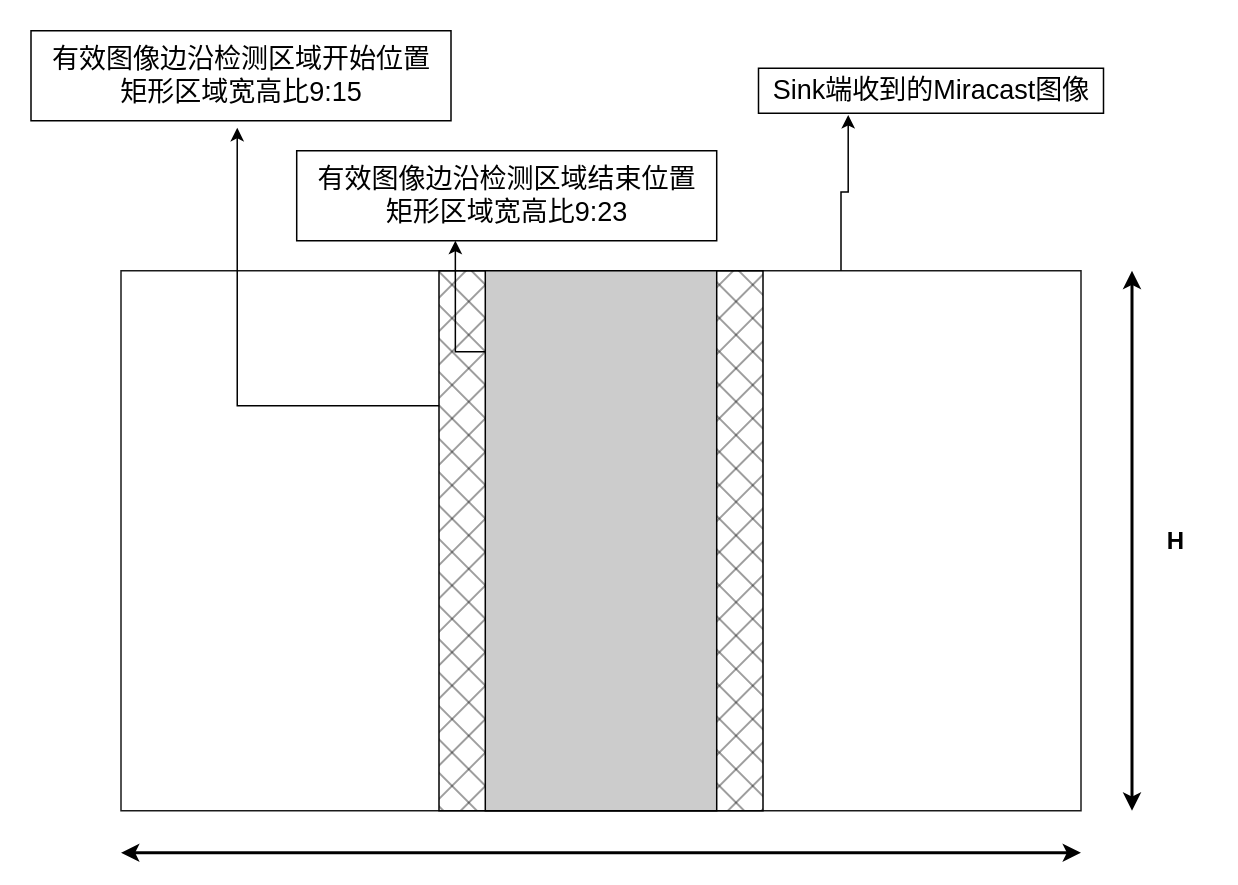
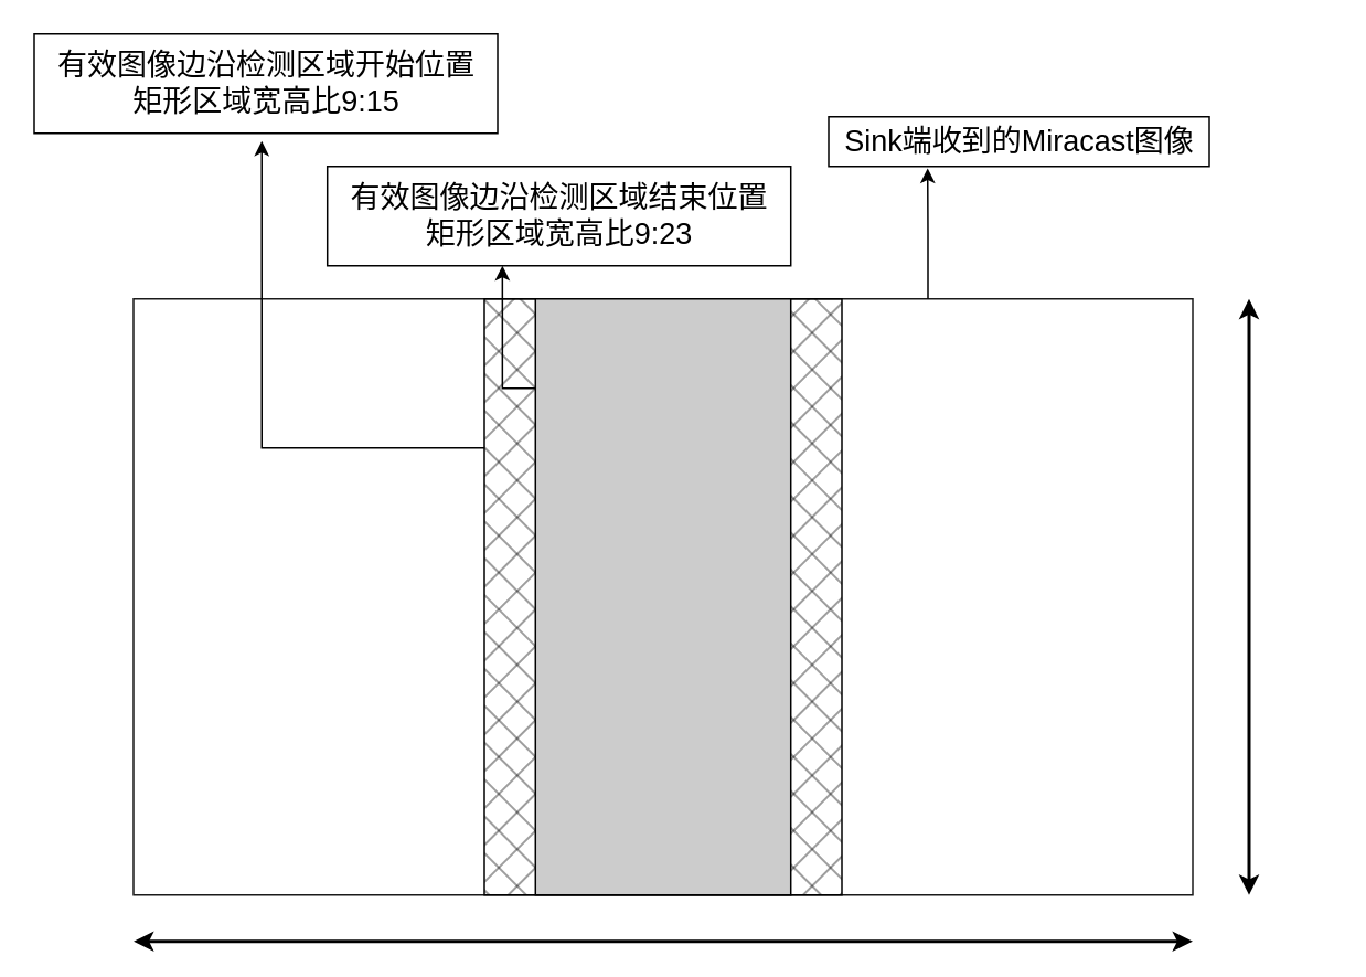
- <mxCell id="8" value="Sink端收到的Miracast图像" style="text;html=1;align=center;verticalAlign=middle;resizable=0;points=[];autosize=1;strokeColor=default;fillColor=none;fontSize=18;" parent="1" vertex="1"><mxGeometry x="505" y="45" width="230" height="30" as="geometry" /></mxCell>
+ <mxCell id="8" value="Sink端收到的Miracast图像" style="text;html=1;align=center;verticalAlign=middle;resizable=0;points=[];autosize=1;strokeColor=default;fillColor=none;fontSize=18;" parent="1" vertex="1"><mxGeometry x="500" y="70" width="230" height="30" as="geometry" /></mxCell>
- <mxCell id="7" value="H" style="text;html=1;resizable=0;autosize=1;align=center;verticalAlign=middle;points=[];fillColor=none;strokeColor=none;rounded=0;fillStyle=hatch;fontStyle=1;fontSize=16;" parent="1" vertex="1"><mxGeometry x="763" y="345" width="40" height="30" as="geometry" /></mxCell>
